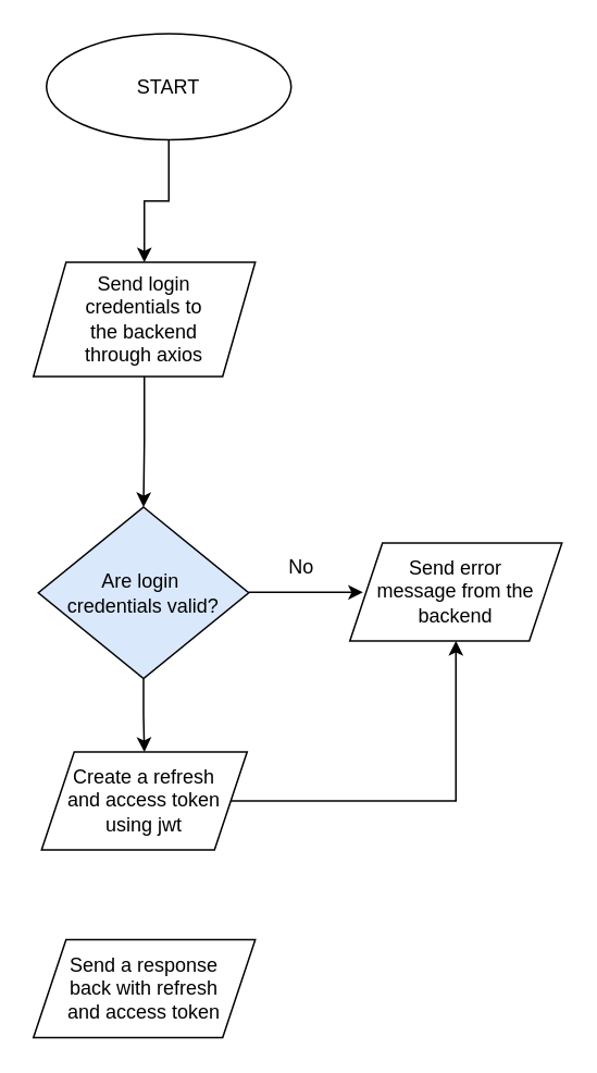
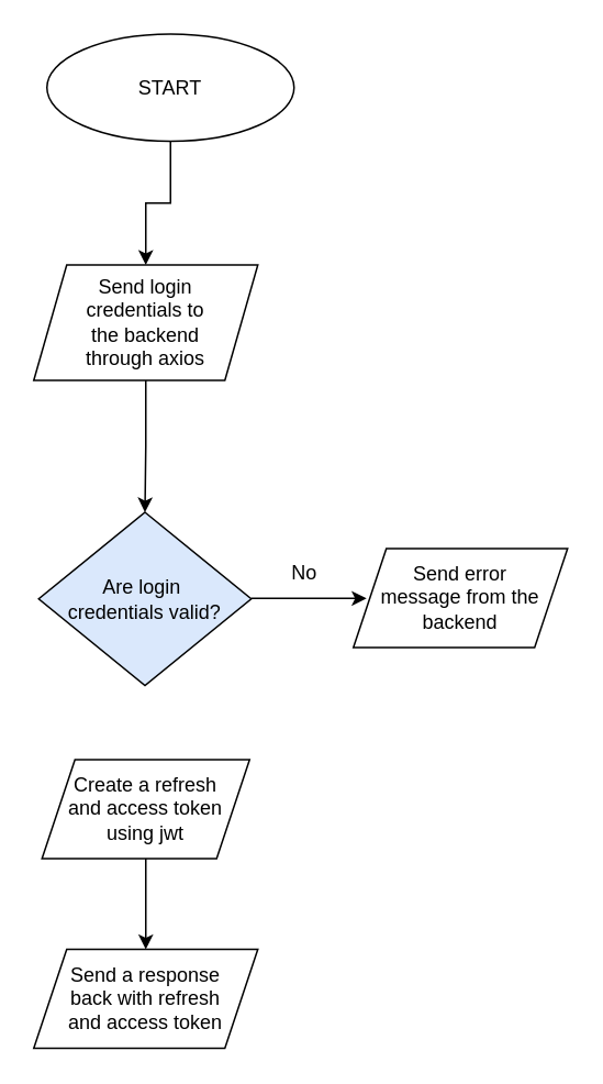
- <mxCell id="6" value="" style="edgeStyle=orthogonalEdgeStyle;rounded=0;orthogonalLoop=1;jettySize=auto;html=1;" parent="1" source="7" target="12" edge="1"><mxGeometry relative="1" as="geometry" /></mxCell>
- <mxCell id="11" value="" style="edgeStyle=orthogonalEdgeStyle;rounded=0;orthogonalLoop=1;jettySize=auto;html=1;" parent="1" source="12" target="9" edge="1"><mxGeometry relative="1" as="geometry" /></mxCell>
+ <mxCell id="11" value="" style="edgeStyle=orthogonalEdgeStyle;rounded=0;orthogonalLoop=1;jettySize=auto;html=1;" parent="1" source="12" target="13" edge="1"><mxGeometry relative="1" as="geometry" /></mxCell>
